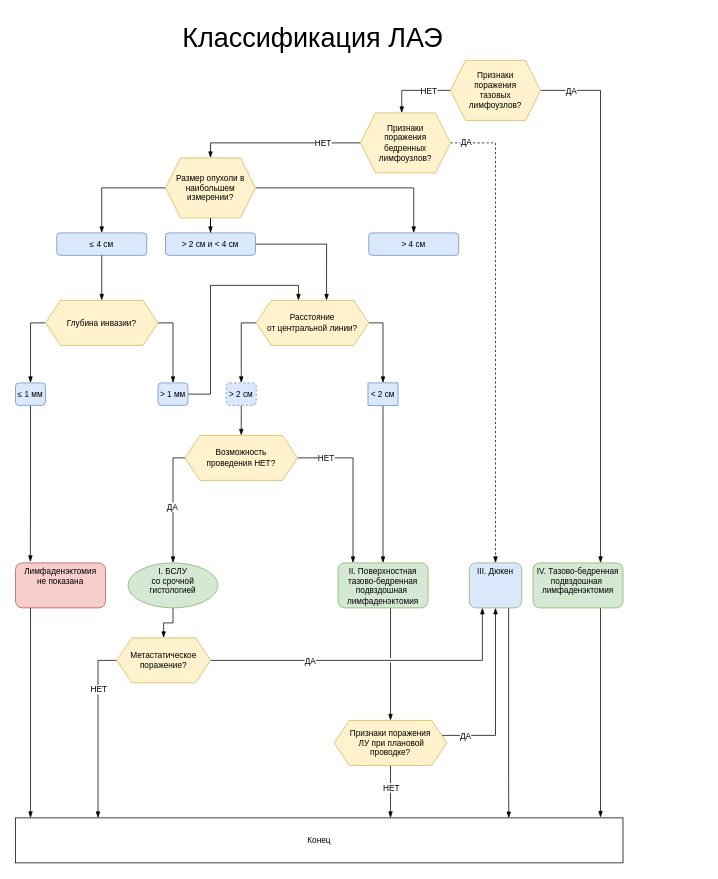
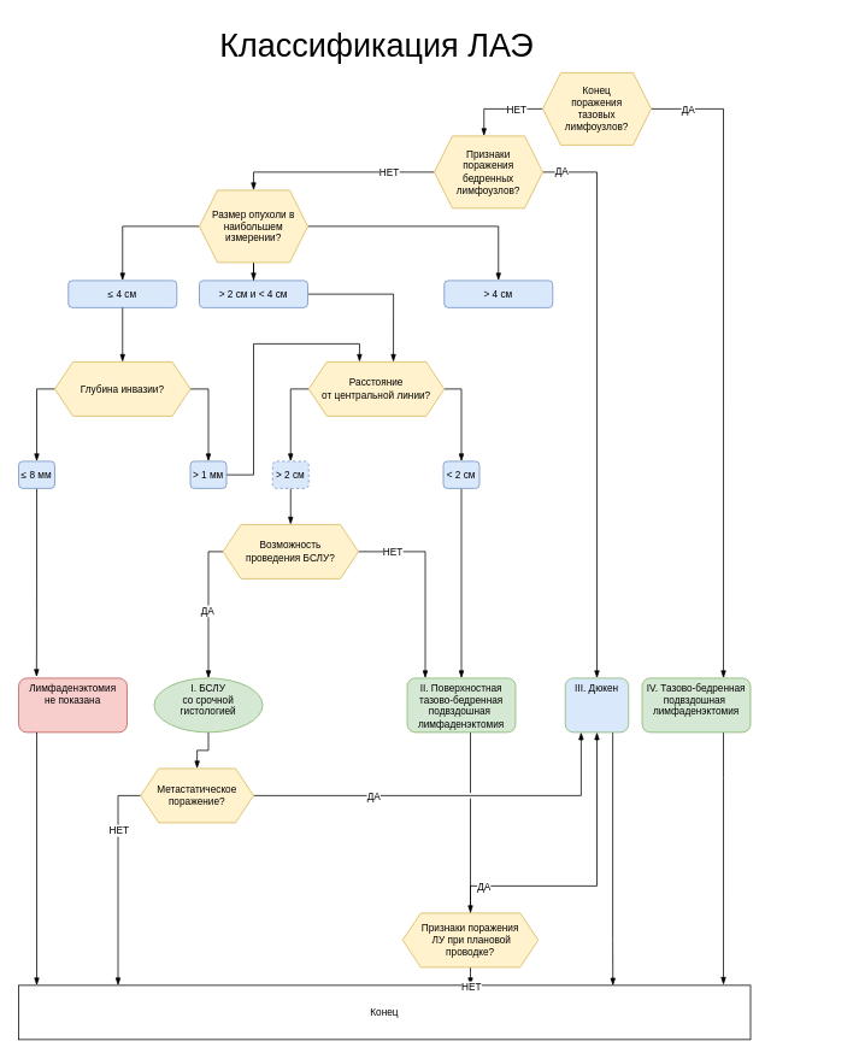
- <mxCell id="6" value="Признаки &lt;br&gt;поражения &lt;br&gt;тазовых &lt;br&gt;лимфоузлов?" style="shape=hexagon;perimeter=hexagonPerimeter2;whiteSpace=wrap;html=1;fixedSize=1;labelBackgroundColor=none;endArrow=blockThin;fontSize=11;rounded=0;startSize=5;endFill=1;fillColor=#fff2cc;strokeColor=#d6b656;" parent="1" vertex="1"><mxGeometry x="600" y="80" width="120" height="80" as="geometry" /></mxCell>
+ <mxCell id="6" value="Конец &lt;br&gt;поражения &lt;br&gt;тазовых &lt;br&gt;лимфоузлов?" style="shape=hexagon;perimeter=hexagonPerimeter2;whiteSpace=wrap;html=1;fixedSize=1;labelBackgroundColor=none;endArrow=blockThin;fontSize=11;rounded=0;startSize=5;endFill=1;fillColor=#fff2cc;strokeColor=#d6b656;" parent="1" vertex="1"><mxGeometry x="600" y="80" width="120" height="80" as="geometry" /></mxCell>
- <mxCell id="54" style="edgeStyle=orthogonalEdgeStyle;rounded=0;orthogonalLoop=1;jettySize=auto;html=1;jumpStyle=arc;entryX=0.5;entryY=0;entryDx=0;entryDy=0;endArrow=blockThin;startSize=5;endFill=1;labelBackgroundColor=none;dashed=1;" parent="1" source="56" target="34" edge="1"><mxGeometry relative="1" as="geometry"><mxPoint x="-4" y="850" as="targetPoint" /><Array as="points"><mxPoint x="660" y="190" /></Array></mxGeometry></mxCell>
+ <mxCell id="54" style="edgeStyle=orthogonalEdgeStyle;rounded=0;orthogonalLoop=1;jettySize=auto;html=1;jumpStyle=arc;entryX=0.5;entryY=0;entryDx=0;entryDy=0;endArrow=blockThin;startSize=5;endFill=1;labelBackgroundColor=none;" parent="1" source="56" target="34" edge="1"><mxGeometry relative="1" as="geometry"><mxPoint x="-4" y="850" as="targetPoint" /><Array as="points"><mxPoint x="660" y="190" /></Array></mxGeometry></mxCell>
- <mxCell id="18" value="≤ 1 мм" style="rounded=1;whiteSpace=wrap;html=1;labelBackgroundColor=none;endArrow=blockThin;fontSize=11;startSize=5;endFill=1;fillColor=#dae8fc;strokeColor=#6c8ebf;" parent="1" vertex="1"><mxGeometry x="20" y="510" width="40" height="30" as="geometry" /></mxCell>
+ <mxCell id="18" value="≤ 8 мм" style="rounded=1;whiteSpace=wrap;html=1;labelBackgroundColor=none;endArrow=blockThin;fontSize=11;startSize=5;endFill=1;fillColor=#dae8fc;strokeColor=#6c8ebf;" parent="1" vertex="1"><mxGeometry x="20" y="510" width="40" height="30" as="geometry" /></mxCell>
- <mxCell id="32" value="&amp;lt;&amp;nbsp;2 см" style="whiteSpace=wrap;html=1;labelBackgroundColor=none;endArrow=blockThin;fontSize=11;startSize=5;endFill=1;fillColor=#dae8fc;strokeColor=#6c8ebf;rounded=0;" parent="1" vertex="1"><mxGeometry x="490" y="510" width="40" height="30" as="geometry" /></mxCell>
+ <mxCell id="32" value="&amp;lt;&amp;nbsp;2 см" style="rounded=1;whiteSpace=wrap;html=1;labelBackgroundColor=none;endArrow=blockThin;fontSize=11;startSize=5;endFill=1;fillColor=#dae8fc;strokeColor=#6c8ebf;" parent="1" vertex="1"><mxGeometry x="490" y="510" width="40" height="30" as="geometry" /></mxCell>
- <mxCell id="49" value="Возможность&lt;br&gt;проведения НЕТ?" style="shape=hexagon;perimeter=hexagonPerimeter2;whiteSpace=wrap;html=1;fixedSize=1;labelBackgroundColor=none;endArrow=blockThin;fontSize=11;rounded=0;startSize=5;endFill=1;fillColor=#fff2cc;strokeColor=#d6b656;" parent="1" vertex="1"><mxGeometry x="246" y="580" width="150" height="60" as="geometry" /></mxCell>
+ <mxCell id="49" value="Возможность&lt;br&gt;проведения БСЛУ?" style="shape=hexagon;perimeter=hexagonPerimeter2;whiteSpace=wrap;html=1;fixedSize=1;labelBackgroundColor=none;endArrow=blockThin;fontSize=11;rounded=0;startSize=5;endFill=1;fillColor=#fff2cc;strokeColor=#d6b656;" parent="1" vertex="1"><mxGeometry x="246" y="580" width="150" height="60" as="geometry" /></mxCell>
- <mxCell id="61" value="Признаки поражения&lt;br&gt;&amp;nbsp;ЛУ при плановой &lt;br&gt;проводке?" style="shape=hexagon;perimeter=hexagonPerimeter2;whiteSpace=wrap;html=1;fixedSize=1;labelBackgroundColor=none;endArrow=blockThin;fontSize=11;rounded=0;startSize=5;endFill=1;fillColor=#fff2cc;strokeColor=#d6b656;" parent="1" vertex="1"><mxGeometry x="445" y="960" width="150" height="60" as="geometry" /></mxCell>
+ <mxCell id="61" value="Признаки поражения&lt;br&gt;&amp;nbsp;ЛУ при плановой &lt;br&gt;проводке?" style="shape=hexagon;perimeter=hexagonPerimeter2;whiteSpace=wrap;html=1;fixedSize=1;labelBackgroundColor=none;endArrow=blockThin;fontSize=11;rounded=0;startSize=5;endFill=1;fillColor=#fff2cc;strokeColor=#d6b656;" parent="1" vertex="1"><mxGeometry x="445" y="1010" width="150" height="60" as="geometry" /></mxCell>
